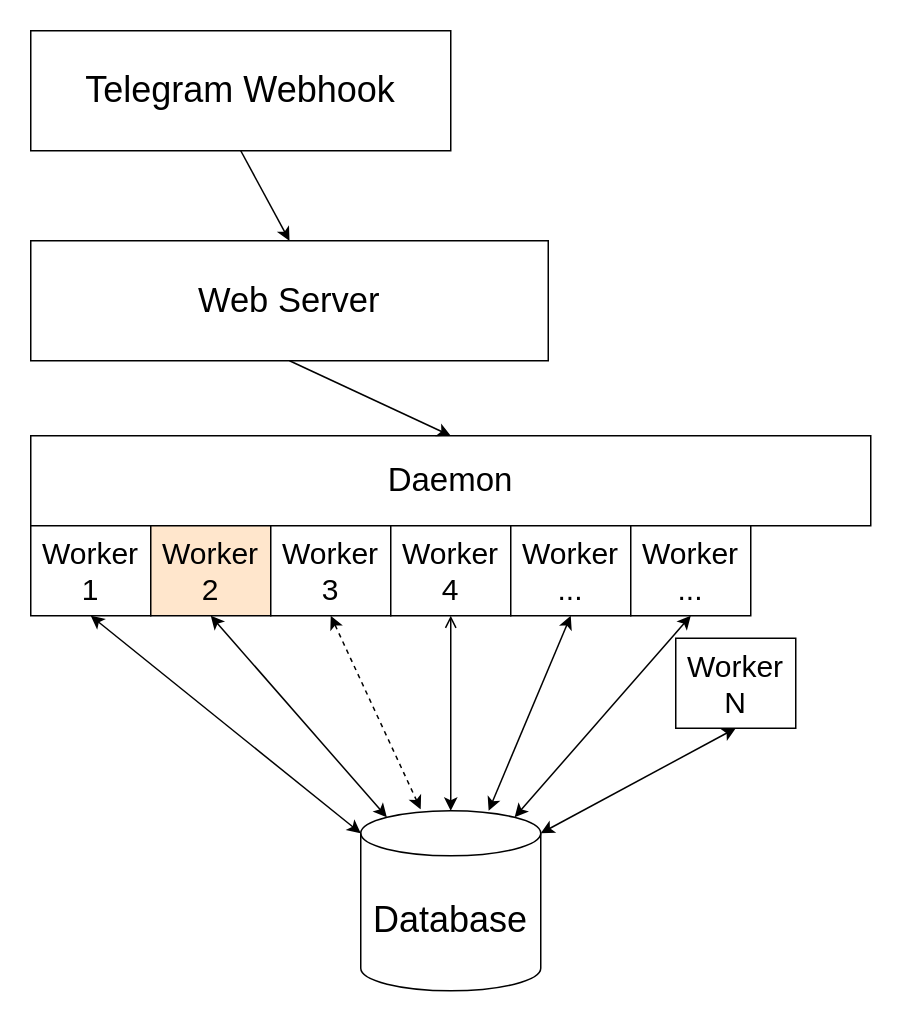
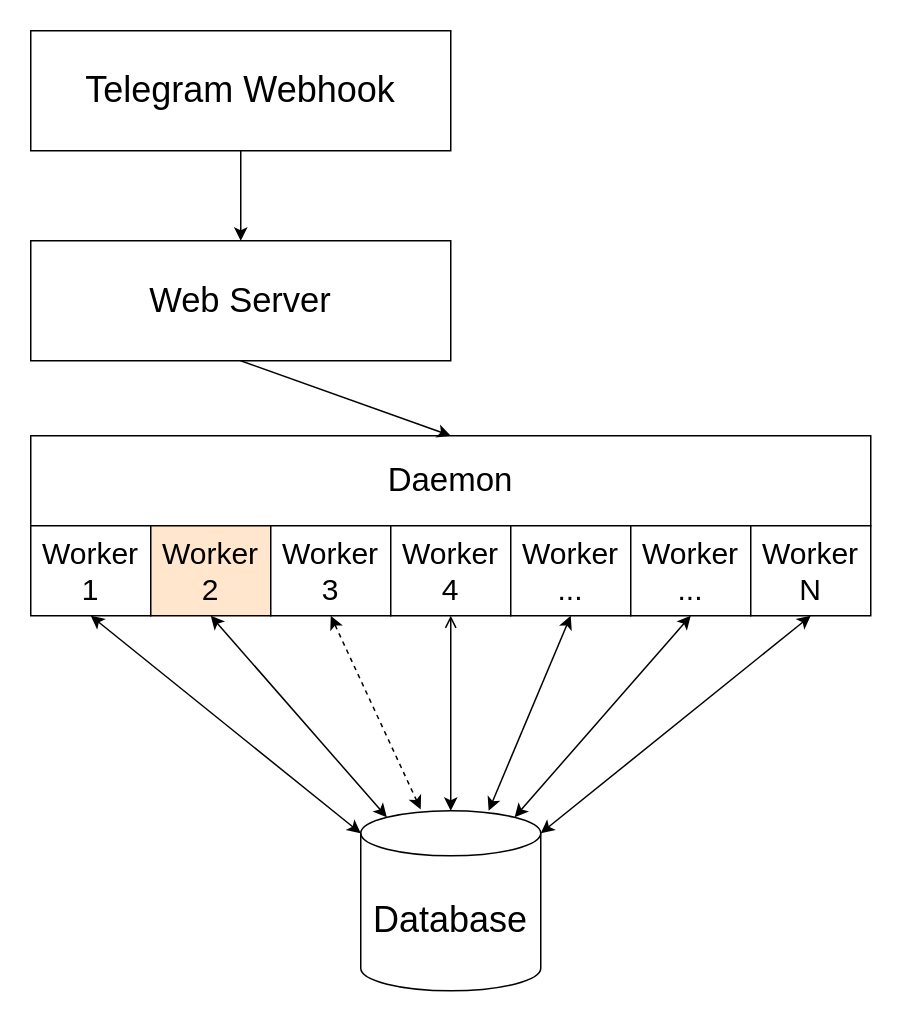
- <mxCell id="2" value="Web Server" style="rounded=0;whiteSpace=wrap;html=1;fontSize=23;" vertex="1" parent="1"><mxGeometry x="20" y="160" width="345" height="80" as="geometry" /></mxCell>
+ <mxCell id="2" value="Web Server" style="rounded=0;whiteSpace=wrap;html=1;fontSize=23;" vertex="1" parent="1"><mxGeometry x="20" y="160" width="280" height="80" as="geometry" /></mxCell>
- <mxCell id="12" value="&lt;div style=&quot;font-size: 20px&quot;&gt;Worker N&lt;br style=&quot;font-size: 20px&quot;&gt;&lt;/div&gt;" style="rounded=0;whiteSpace=wrap;html=1;fontSize=20;" vertex="1" parent="1"><mxGeometry x="450" y="425" width="80" height="60" as="geometry" /></mxCell>
+ <mxCell id="12" value="&lt;div style=&quot;font-size: 20px&quot;&gt;Worker N&lt;br style=&quot;font-size: 20px&quot;&gt;&lt;/div&gt;" style="rounded=0;whiteSpace=wrap;html=1;fontSize=20;" vertex="1" parent="1"><mxGeometry x="500" y="350" width="80" height="60" as="geometry" /></mxCell>
